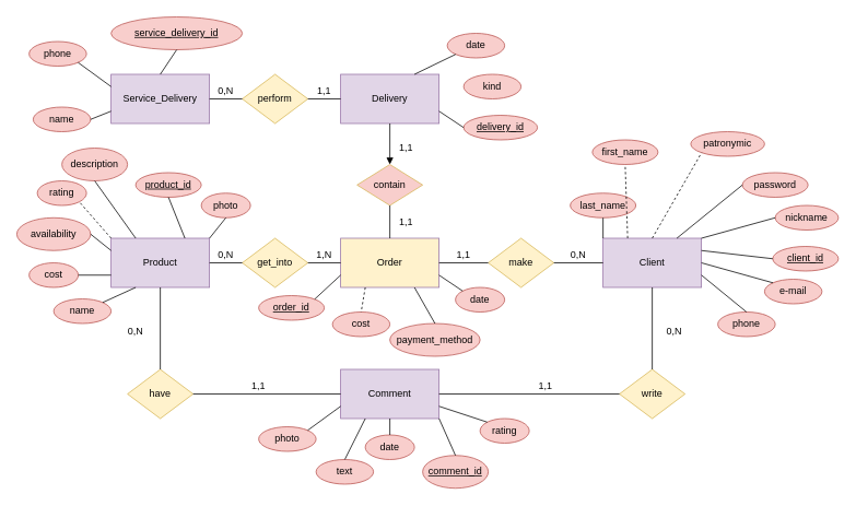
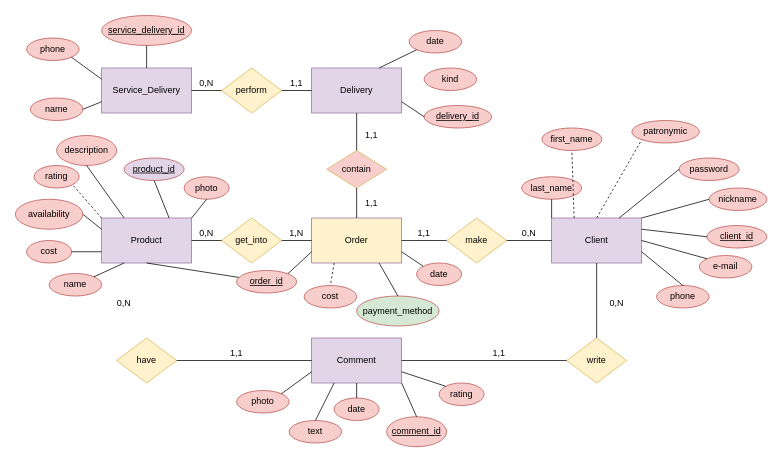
- <mxCell id="65" value="&lt;u&gt;service_delivery_id&lt;/u&gt;" style="ellipse;whiteSpace=wrap;html=1;fillColor=#f8cecc;strokeColor=#b85450;" vertex="1" parent="1"><mxGeometry x="135" y="20" width="160" height="40" as="geometry" /></mxCell>
+ <mxCell id="65" value="&lt;u&gt;service_delivery_id&lt;/u&gt;" style="ellipse;whiteSpace=wrap;html=1;fillColor=#f8cecc;strokeColor=#b85450;" vertex="1" parent="1"><mxGeometry x="135" y="20" width="120" height="40" as="geometry" /></mxCell>
- <mxCell id="23" value="" style="endArrow=block;html=1;entryX=0.5;entryY=0;entryDx=0;entryDy=0;exitX=0.5;exitY=1;exitDx=0;exitDy=0;" edge="1" parent="1" source="3" target="12"><mxGeometry width="50" height="50" relative="1" as="geometry"><mxPoint x="395" y="300" as="sourcePoint" /><mxPoint x="445" y="250" as="targetPoint" /></mxGeometry></mxCell>
+ <mxCell id="23" value="" style="endArrow=none;html=1;entryX=0.5;entryY=0;entryDx=0;entryDy=0;exitX=0.5;exitY=1;exitDx=0;exitDy=0;" edge="1" parent="1" source="3" target="12"><mxGeometry width="50" height="50" relative="1" as="geometry"><mxPoint x="395" y="300" as="sourcePoint" /><mxPoint x="445" y="250" as="targetPoint" /></mxGeometry></mxCell>
- <mxCell id="54" value="&lt;u&gt;product_id&lt;/u&gt;" style="ellipse;whiteSpace=wrap;html=1;fillColor=#f8cecc;strokeColor=#b85450;" vertex="1" parent="1"><mxGeometry x="165" y="210" width="80" height="30" as="geometry" /></mxCell>
+ <mxCell id="54" value="&lt;u&gt;product_id&lt;/u&gt;" style="ellipse;whiteSpace=wrap;html=1;fillColor=#e1d5e7;strokeColor=#b85450;" vertex="1" parent="1"><mxGeometry x="165" y="210" width="80" height="30" as="geometry" /></mxCell>
- <mxCell id="21" value="" style="endArrow=none;html=1;exitX=0.5;exitY=1;exitDx=0;exitDy=0;entryX=0.5;entryY=0;entryDx=0;entryDy=0;" edge="1" parent="1" source="5" target="8"><mxGeometry width="50" height="50" relative="1" as="geometry"><mxPoint x="395" y="410" as="sourcePoint" /><mxPoint x="445" y="360" as="targetPoint" /></mxGeometry></mxCell>
+ <mxCell id="21" value="" style="endArrow=none;html=1;exitX=0.5;exitY=1;exitDx=0;exitDy=0;" edge="1" parent="1" source="5" target="59"><mxGeometry width="50" height="50" relative="1" as="geometry"><mxPoint x="395" y="410" as="sourcePoint" /><mxPoint x="445" y="360" as="targetPoint" /></mxGeometry></mxCell>
- <mxCell id="56" value="payment_method" style="ellipse;whiteSpace=wrap;html=1;fillColor=#f8cecc;strokeColor=#b85450;" vertex="1" parent="1"><mxGeometry x="475" y="394" width="110" height="40" as="geometry" /></mxCell>
+ <mxCell id="56" value="payment_method" style="ellipse;whiteSpace=wrap;html=1;fillColor=#d5e8d4;strokeColor=#b85450;" vertex="1" parent="1"><mxGeometry x="475" y="394" width="110" height="40" as="geometry" /></mxCell>
